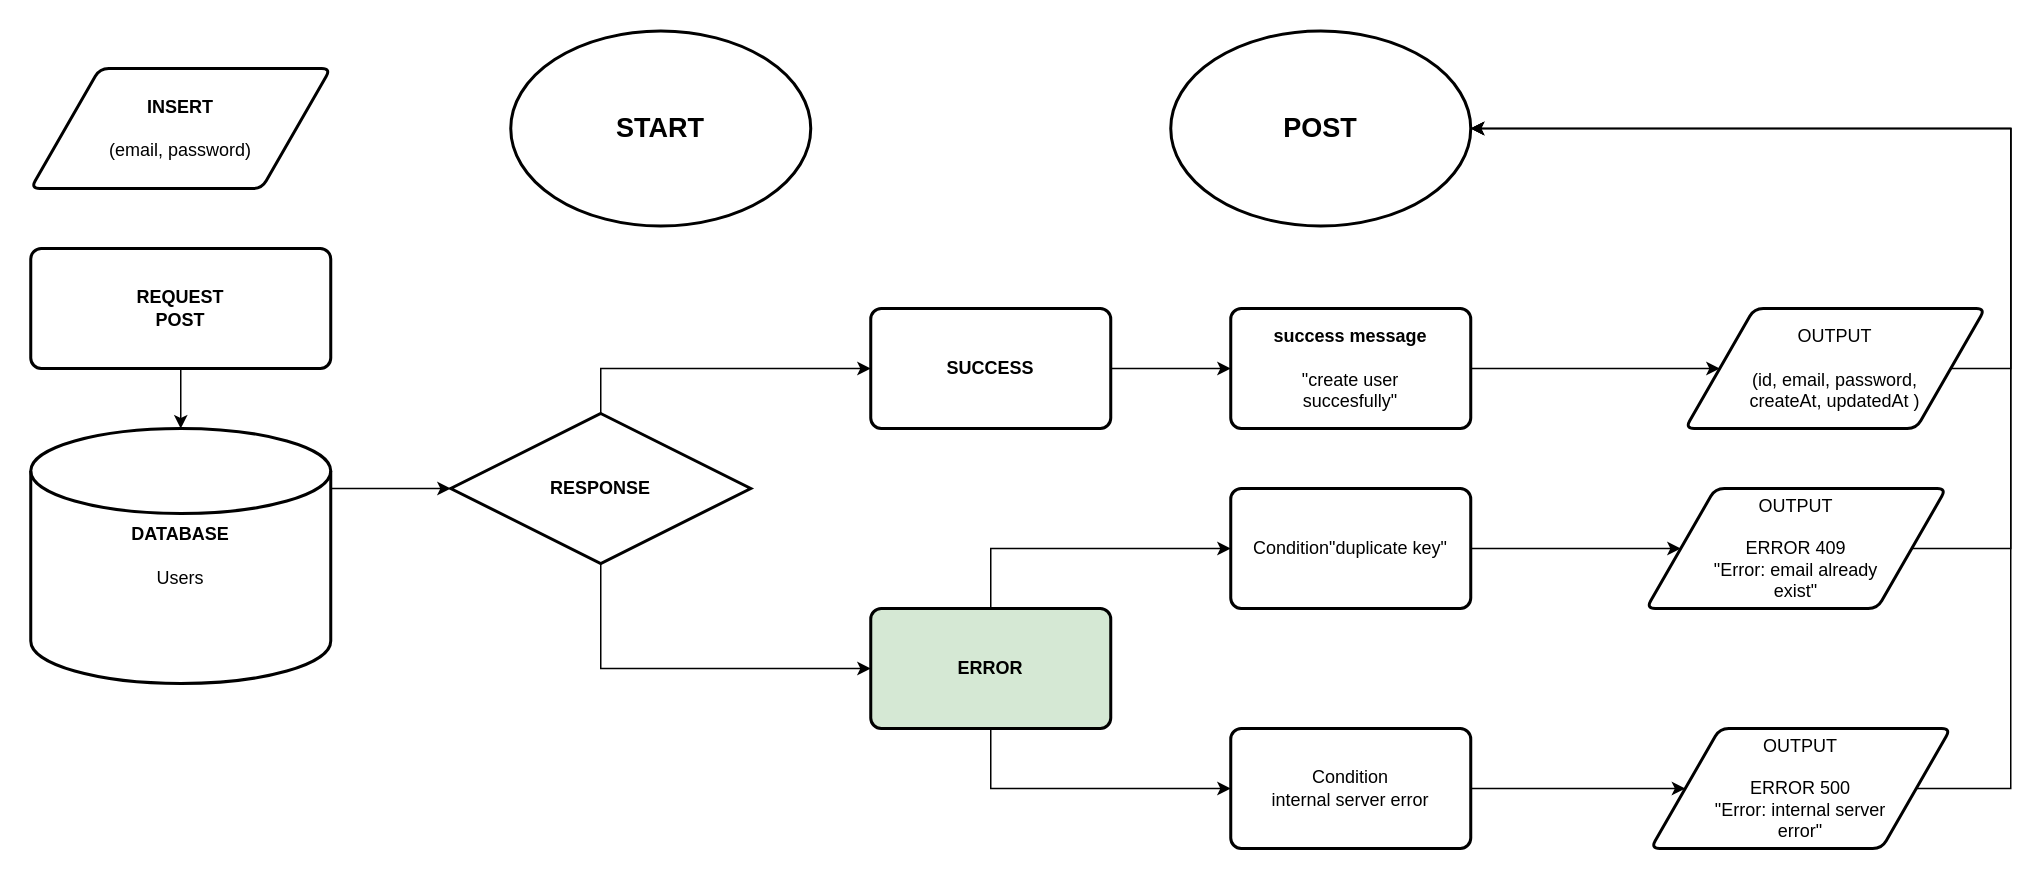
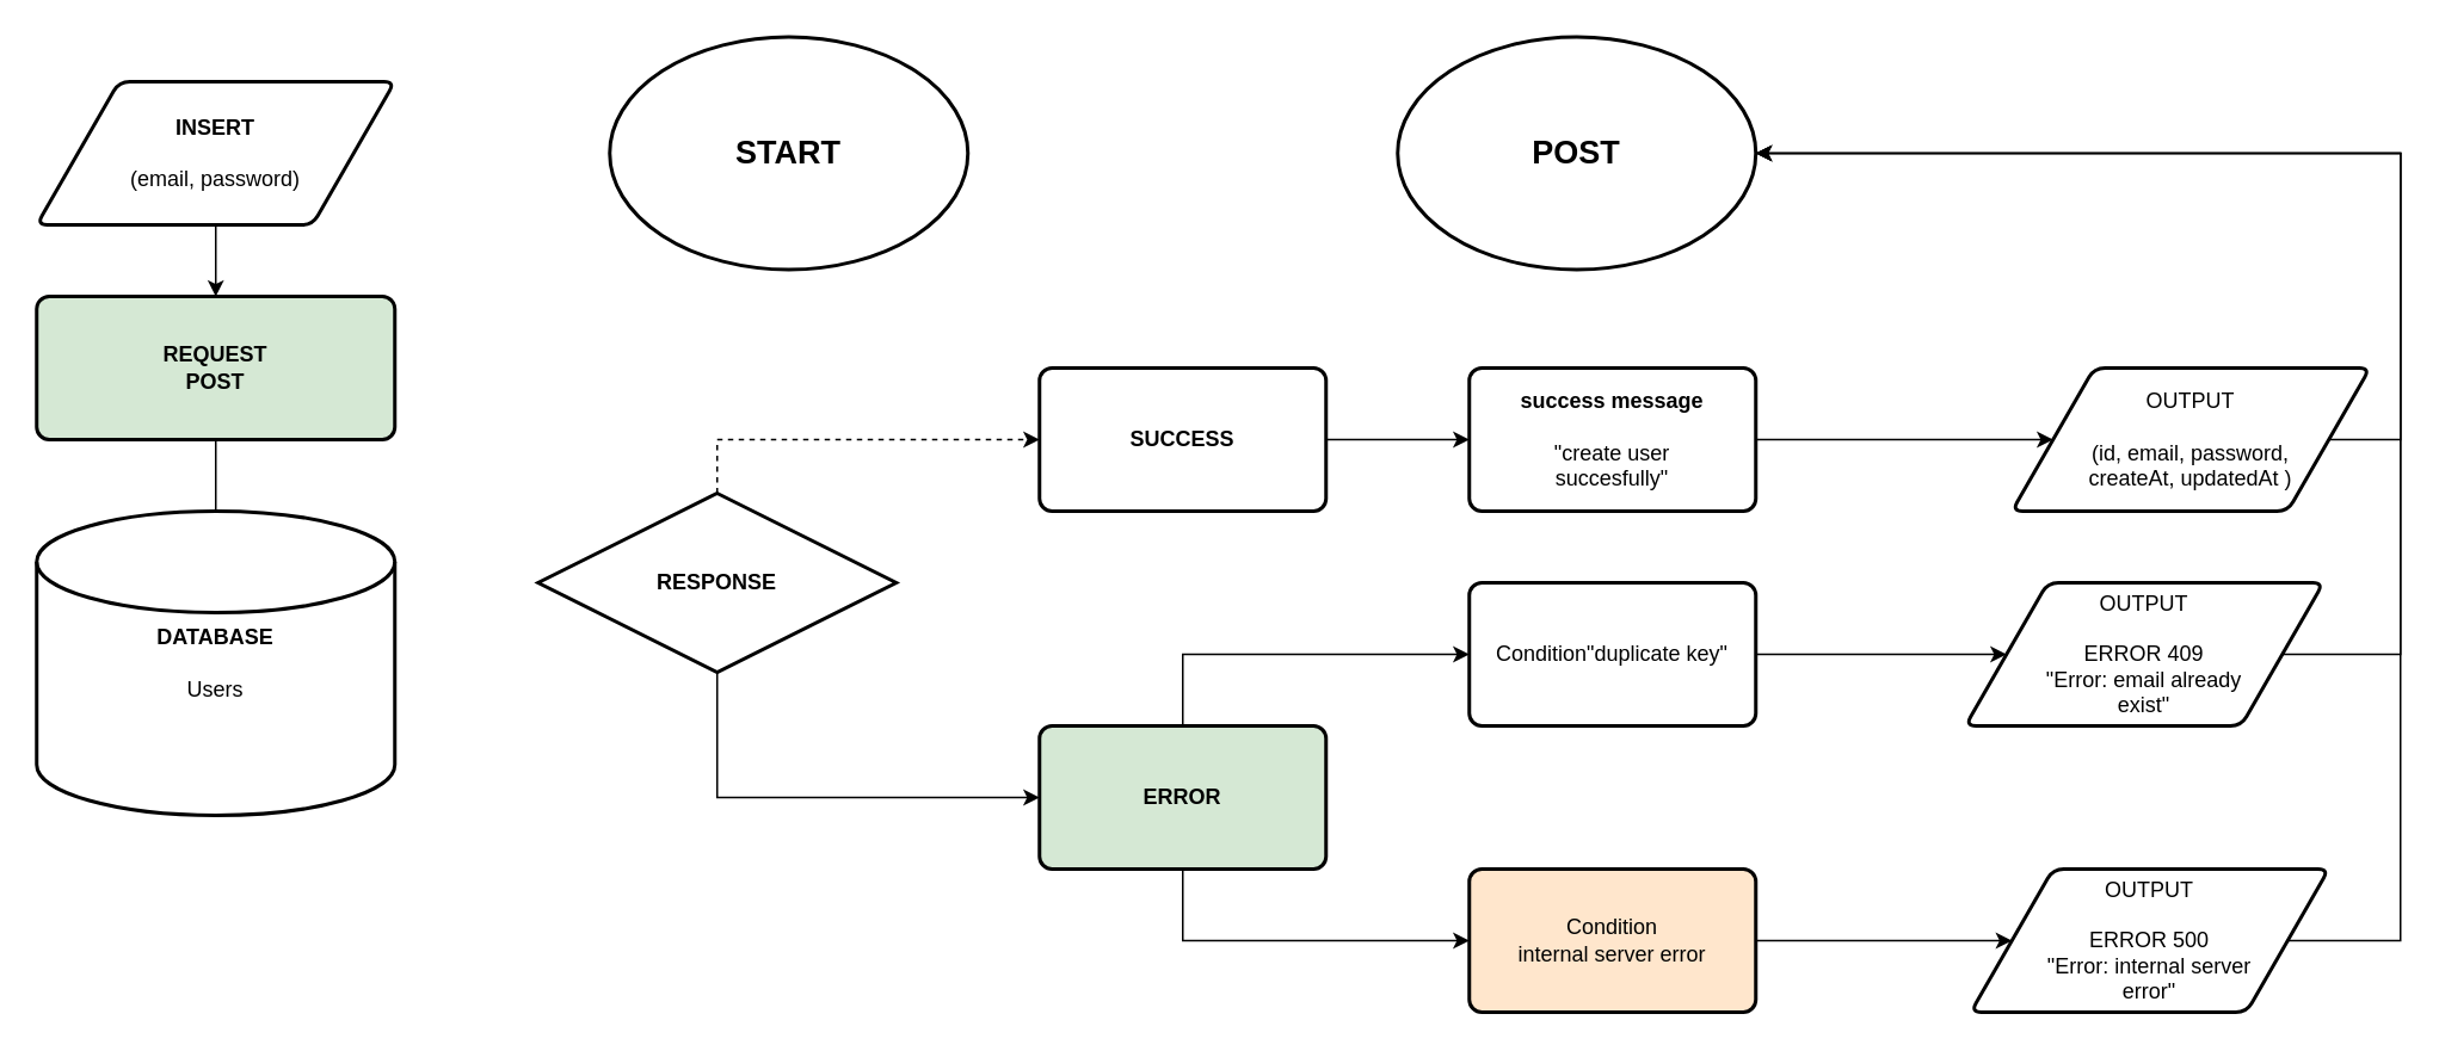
+ <mxCell id="3" style="edgeStyle=orthogonalEdgeStyle;rounded=0;orthogonalLoop=1;jettySize=auto;html=1;exitX=0.5;exitY=1;exitDx=0;exitDy=0;entryX=0.5;entryY=0;entryDx=0;entryDy=0;" edge="1" parent="1" source="4" target="6"><mxGeometry relative="1" as="geometry" /></mxCell>
- <mxCell id="6" value="&lt;b&gt;REQUEST&lt;br&gt;POST&lt;br&gt;&lt;/b&gt;" style="rounded=1;whiteSpace=wrap;html=1;absoluteArcSize=1;arcSize=14;strokeWidth=2;" vertex="1" parent="1"><mxGeometry x="20" y="165" width="200" height="80" as="geometry" /></mxCell>
+ <mxCell id="6" value="&lt;b&gt;REQUEST&lt;br&gt;POST&lt;br&gt;&lt;/b&gt;" style="rounded=1;whiteSpace=wrap;html=1;absoluteArcSize=1;arcSize=14;strokeWidth=2;fillColor=#d5e8d4;" vertex="1" parent="1"><mxGeometry x="20" y="165" width="200" height="80" as="geometry" /></mxCell>
- <mxCell id="9" style="edgeStyle=orthogonalEdgeStyle;rounded=0;orthogonalLoop=1;jettySize=auto;html=1;exitX=0.5;exitY=0;exitDx=0;exitDy=0;exitPerimeter=0;entryX=0;entryY=0.5;entryDx=0;entryDy=0;" edge="1" parent="1" source="11" target="13"><mxGeometry relative="1" as="geometry" /></mxCell>
+ <mxCell id="9" style="edgeStyle=orthogonalEdgeStyle;rounded=0;orthogonalLoop=1;jettySize=auto;html=1;exitX=0.5;exitY=0;exitDx=0;exitDy=0;exitPerimeter=0;entryX=0;entryY=0.5;entryDx=0;entryDy=0;dashed=1;" edge="1" parent="1" source="11" target="13"><mxGeometry relative="1" as="geometry" /></mxCell>
- <mxCell id="5" style="edgeStyle=orthogonalEdgeStyle;rounded=0;orthogonalLoop=1;jettySize=auto;html=1;exitX=0.5;exitY=1;exitDx=0;exitDy=0;entryX=0.5;entryY=0;entryDx=0;entryDy=0;entryPerimeter=0;" edge="1" parent="1" source="6" target="8"><mxGeometry relative="1" as="geometry" /></mxCell>
+ <mxCell id="5" style="edgeStyle=orthogonalEdgeStyle;rounded=0;orthogonalLoop=1;jettySize=auto;html=1;exitX=0.5;exitY=1;exitDx=0;exitDy=0;entryX=0.5;entryY=0;entryDx=0;entryDy=0;entryPerimeter=0;endArrow=none;" edge="1" parent="1" source="6" target="8"><mxGeometry relative="1" as="geometry" /></mxCell>
- <mxCell id="7" style="edgeStyle=orthogonalEdgeStyle;rounded=0;orthogonalLoop=1;jettySize=auto;html=1;exitX=1;exitY=0.5;exitDx=0;exitDy=0;exitPerimeter=0;entryX=0;entryY=0.5;entryDx=0;entryDy=0;entryPerimeter=0;" edge="1" parent="1" source="8" target="11"><mxGeometry relative="1" as="geometry"><Array as="points"><mxPoint x="220" y="325" /></Array></mxGeometry></mxCell>
- <mxCell id="22" value="Condition&lt;br&gt;internal server error" style="rounded=1;whiteSpace=wrap;html=1;absoluteArcSize=1;arcSize=14;strokeWidth=2;" vertex="1" parent="1"><mxGeometry x="820" y="485" width="160" height="80" as="geometry" /></mxCell>
+ <mxCell id="22" value="Condition&lt;br&gt;internal server error" style="rounded=1;whiteSpace=wrap;html=1;absoluteArcSize=1;arcSize=14;strokeWidth=2;fillColor=#ffe6cc;" vertex="1" parent="1"><mxGeometry x="820" y="485" width="160" height="80" as="geometry" /></mxCell>
